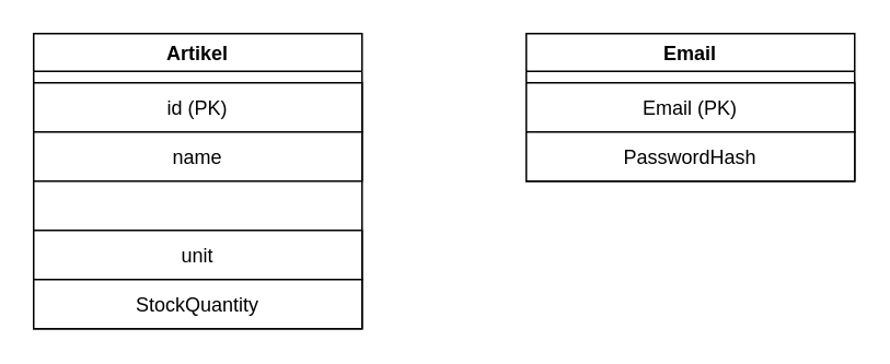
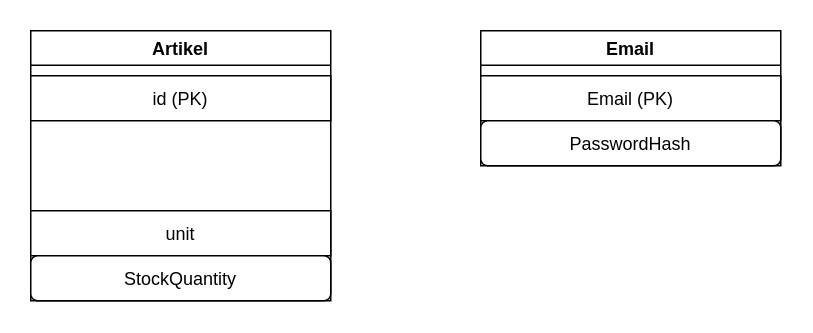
- <mxCell id="4" value="name" vertex="1" parent="2"><mxGeometry y="60" width="200" height="30" as="geometry" /></mxCell>
- <mxCell id="9" value="PasswordHash" vertex="1" parent="7"><mxGeometry y="60" width="200" height="30" as="geometry" /></mxCell>
+ <mxCell id="9" value="PasswordHash" vertex="1" parent="7" style="rounded=1;"><mxGeometry y="60" width="200" height="30" as="geometry" /></mxCell>
- <mxCell id="6" value="StockQuantity" vertex="1" parent="2"><mxGeometry y="150" width="200" height="30" as="geometry" /></mxCell>
+ <mxCell id="6" value="StockQuantity" vertex="1" parent="2" style="rounded=1;"><mxGeometry y="150" width="200" height="30" as="geometry" /></mxCell>
